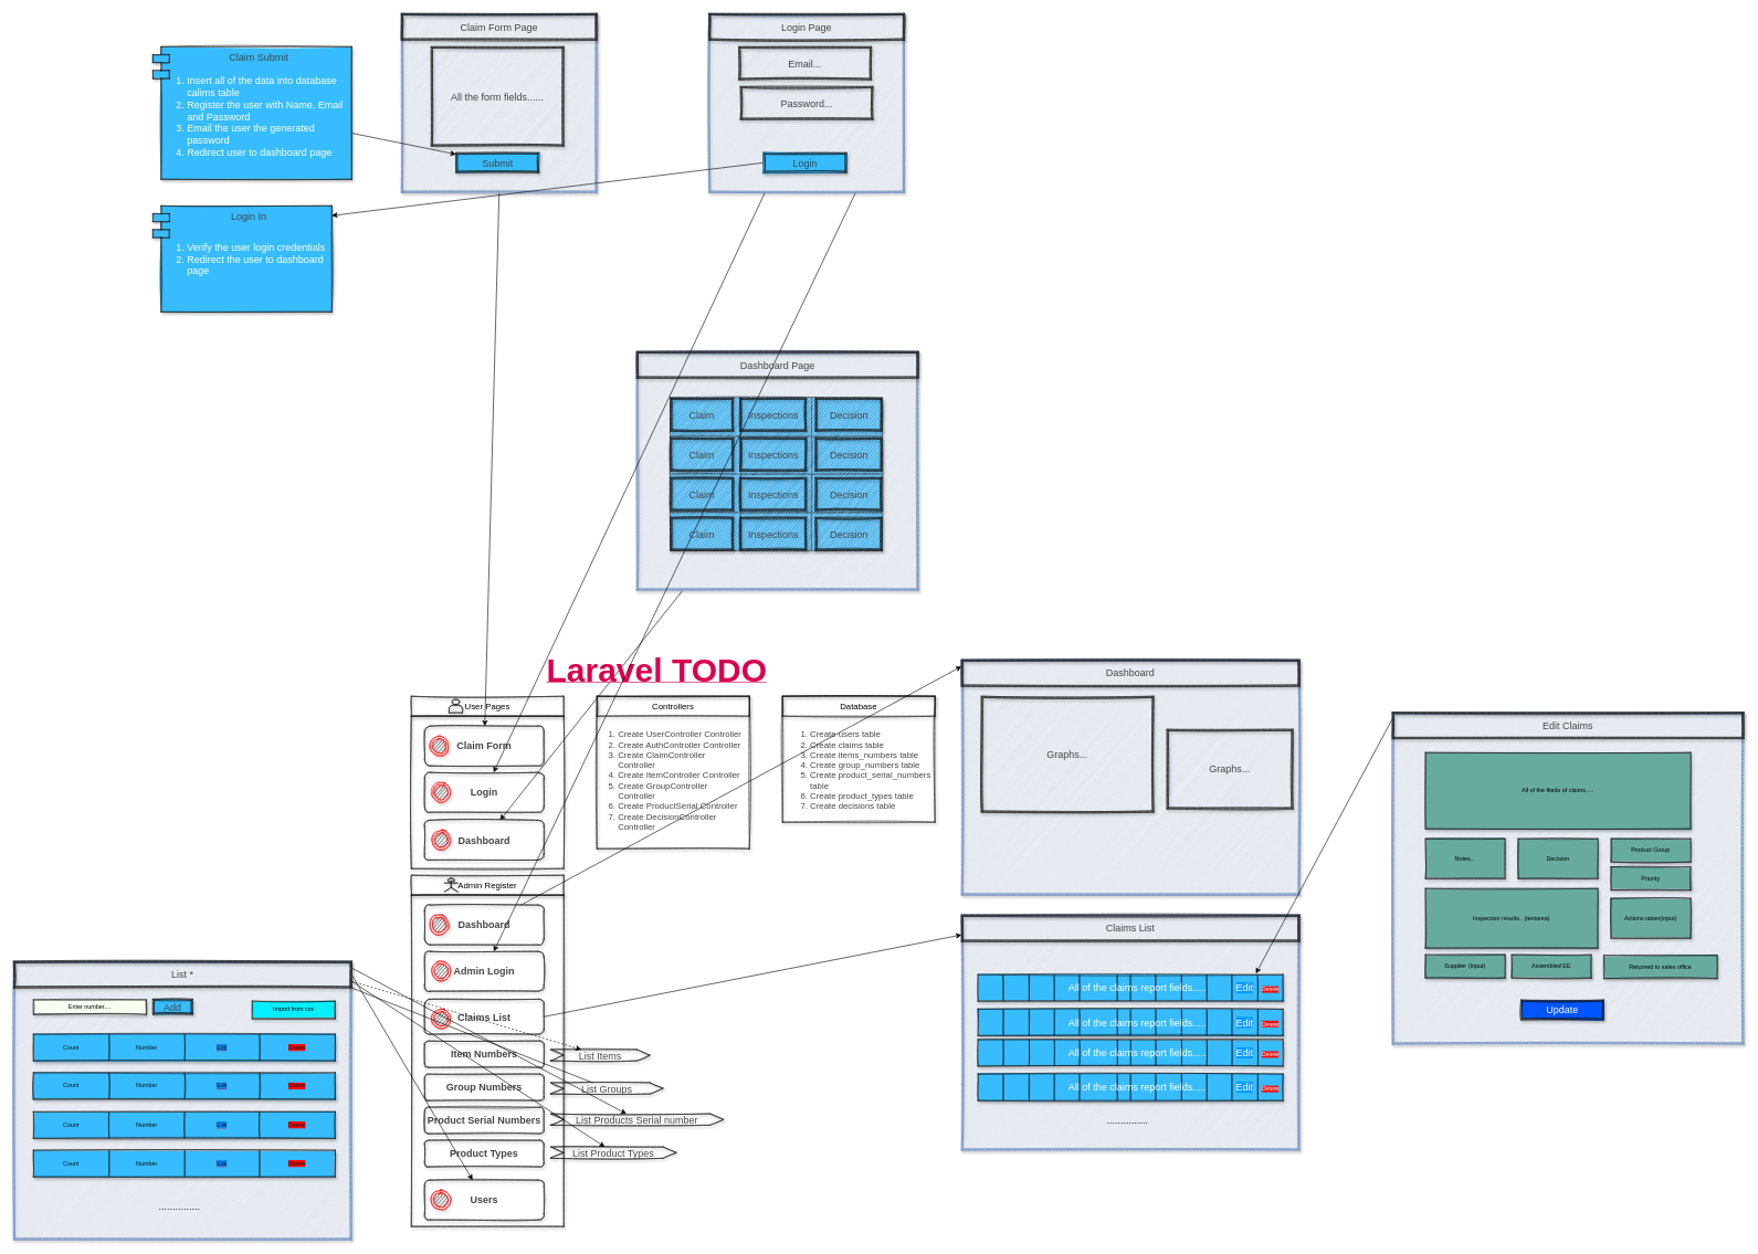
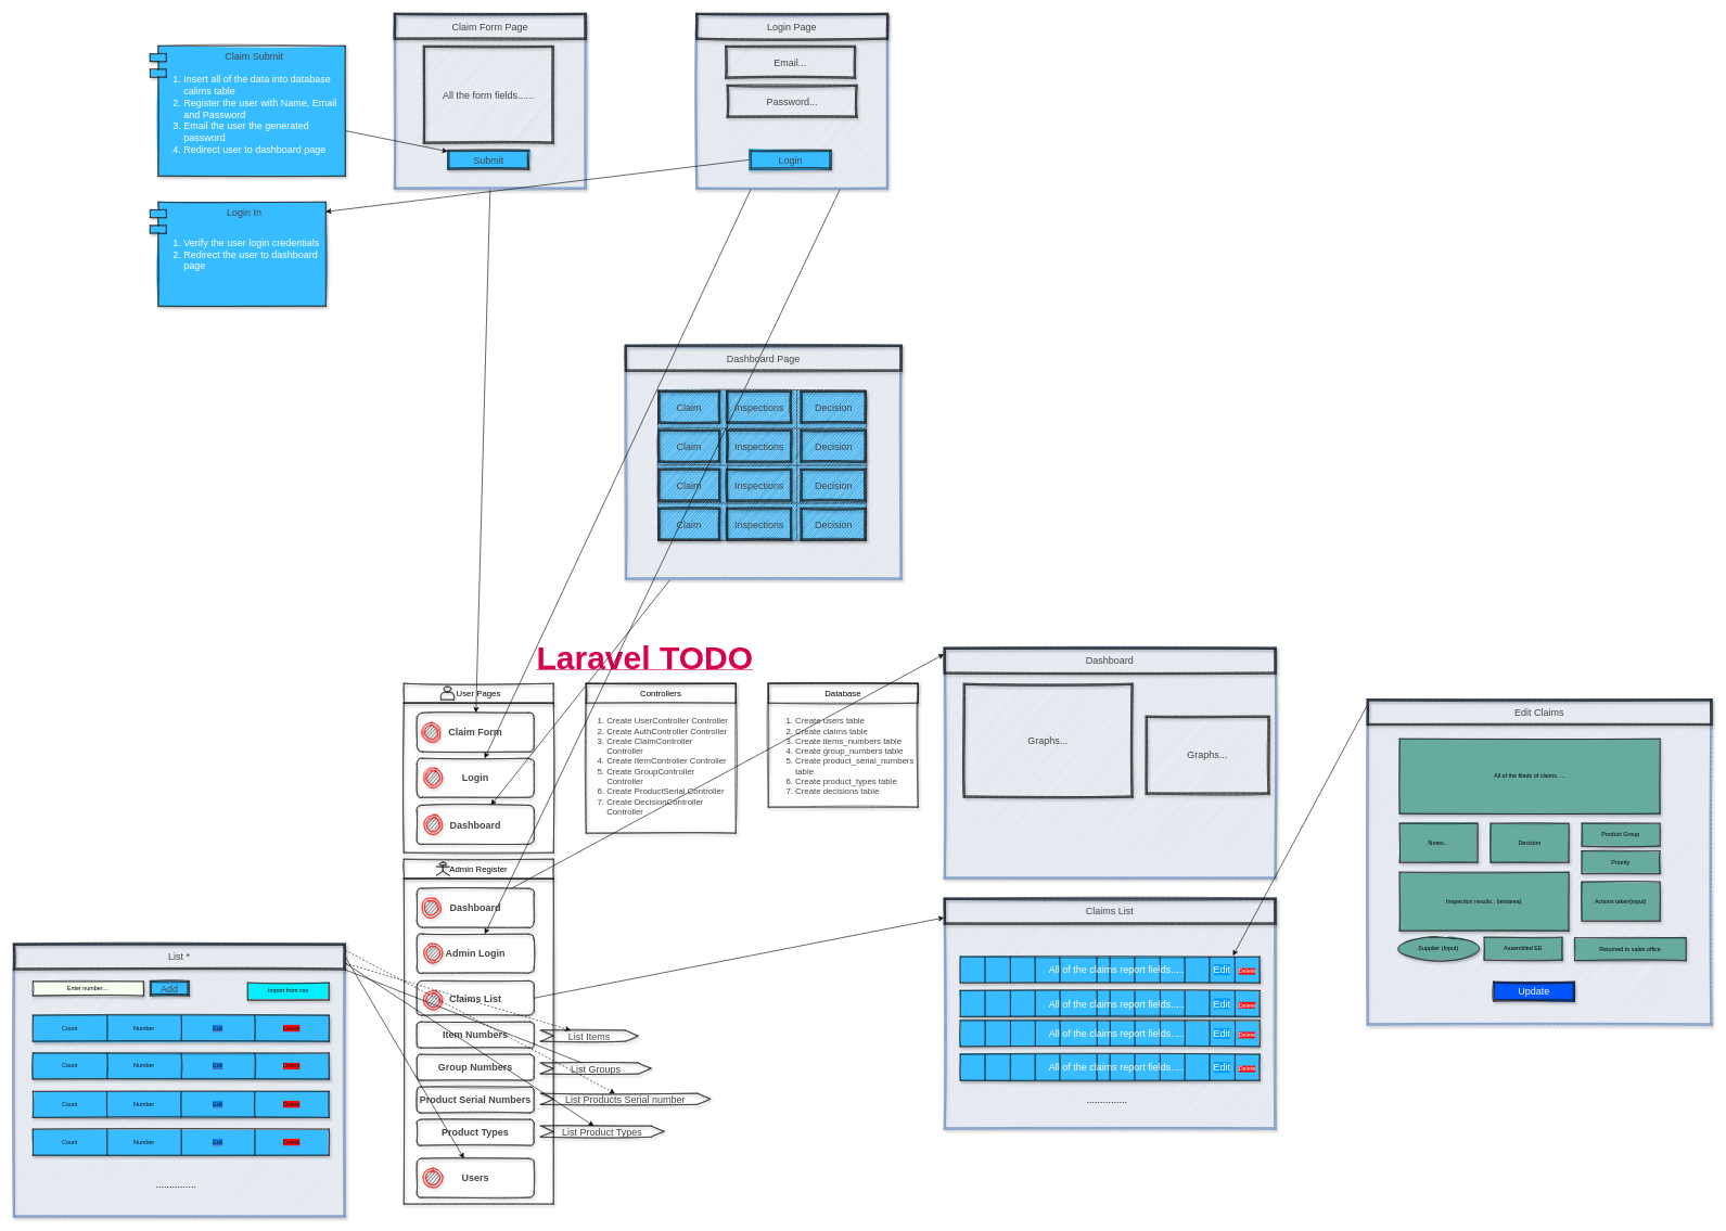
- <mxCell id="203" value="Supplier (Input)" style="rounded=0;whiteSpace=wrap;html=1;shadow=1;glass=0;labelBackgroundColor=none;labelBorderColor=none;sketch=1;fillStyle=solid;fontSize=9;fontColor=none;strokeColor=#1A1A1A;fillColor=#67AB9F;" parent="1" vertex="1"><mxGeometry x="2150" y="1440" width="120" height="35" as="geometry" /></mxCell>
+ <mxCell id="203" value="Supplier (Input)" style="ellipse;whiteSpace=wrap;html=1;shadow=1;glass=0;labelBackgroundColor=none;labelBorderColor=none;sketch=1;fillStyle=solid;fontSize=9;fontColor=none;strokeColor=#1A1A1A;fillColor=#67AB9F;" parent="1" vertex="1"><mxGeometry x="2150" y="1440" width="120" height="35" as="geometry" /></mxCell>
- <mxCell id="162" style="edgeStyle=none;rounded=0;orthogonalLoop=1;jettySize=auto;html=1;exitX=1;exitY=0.25;exitDx=0;exitDy=0;fontSize=9;fontColor=none;" parent="1" source="165" target="72" edge="1"><mxGeometry relative="1" as="geometry" /></mxCell>
+ <mxCell id="162" style="edgeStyle=none;rounded=0;orthogonalLoop=1;jettySize=auto;html=1;exitX=1;exitY=0.25;exitDx=0;exitDy=0;fontSize=9;fontColor=none;dashed=1;" parent="1" source="165" target="72" edge="1"><mxGeometry relative="1" as="geometry" /></mxCell>
